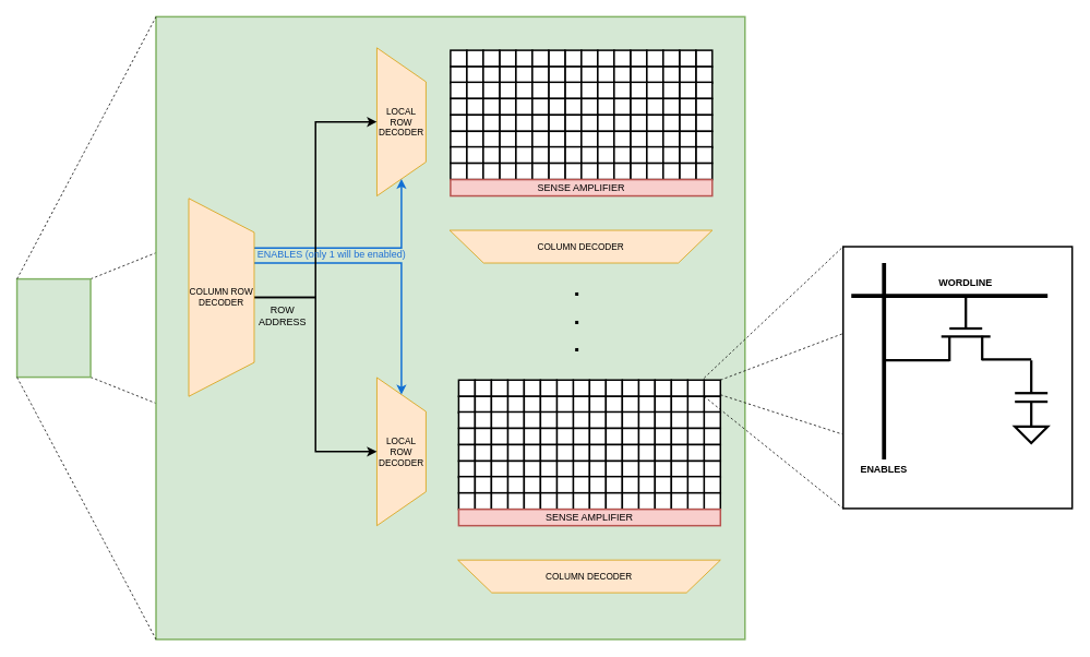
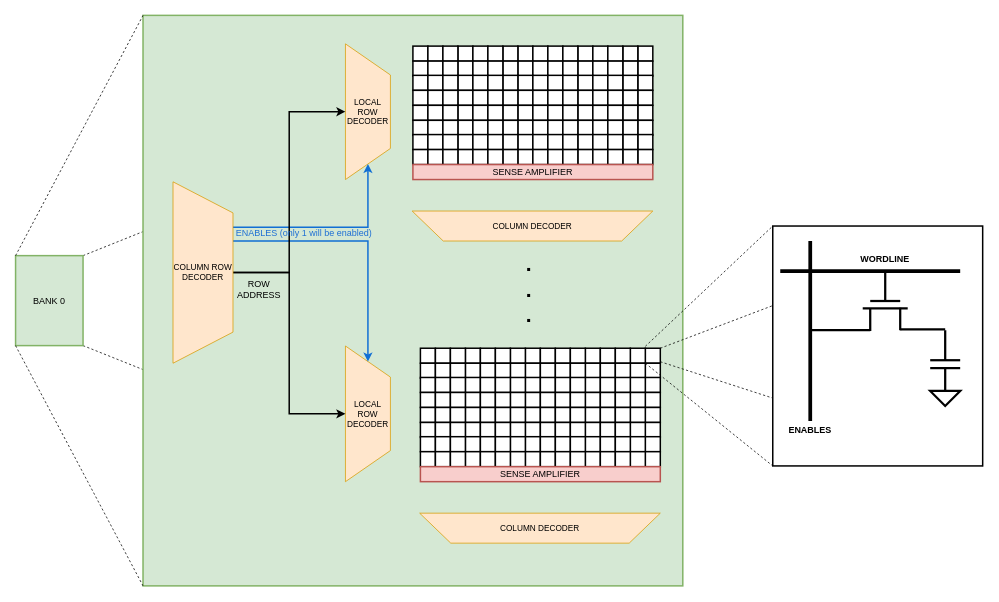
+ <mxCell id="6" value="BANK 0" style="text;html=1;align=center;verticalAlign=middle;whiteSpace=wrap;rounded=0;" vertex="1" parent="1"><mxGeometry x="20" y="390.5" width="90" height="20" as="geometry" /></mxCell>
